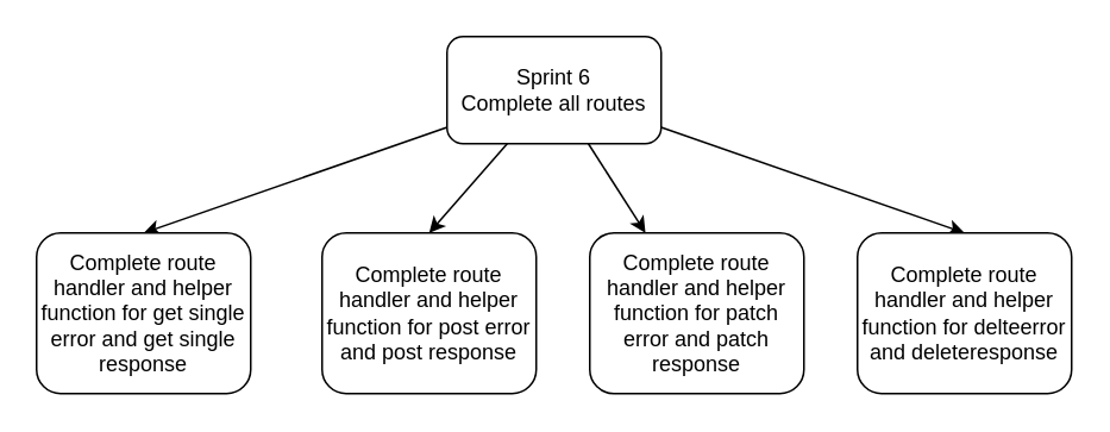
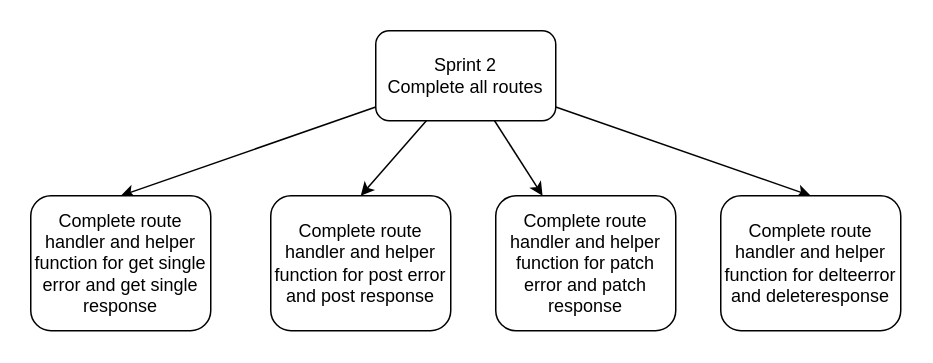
- <mxCell id="6" value="Sprint 6&lt;br&gt;Complete all routes" style="rounded=1;whiteSpace=wrap;html=1;" vertex="1" parent="1"><mxGeometry x="250" y="20" width="120" height="60" as="geometry" /></mxCell>
+ <mxCell id="6" value="Sprint 2&lt;br&gt;Complete all routes" style="rounded=1;whiteSpace=wrap;html=1;" vertex="1" parent="1"><mxGeometry x="250" y="20" width="120" height="60" as="geometry" /></mxCell>
